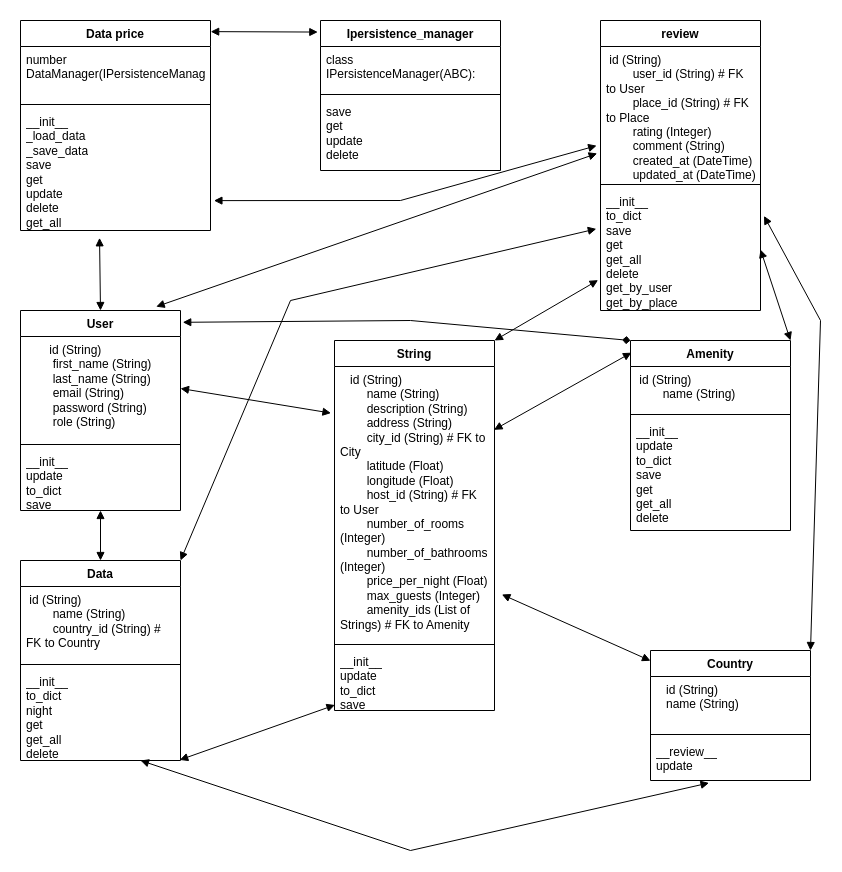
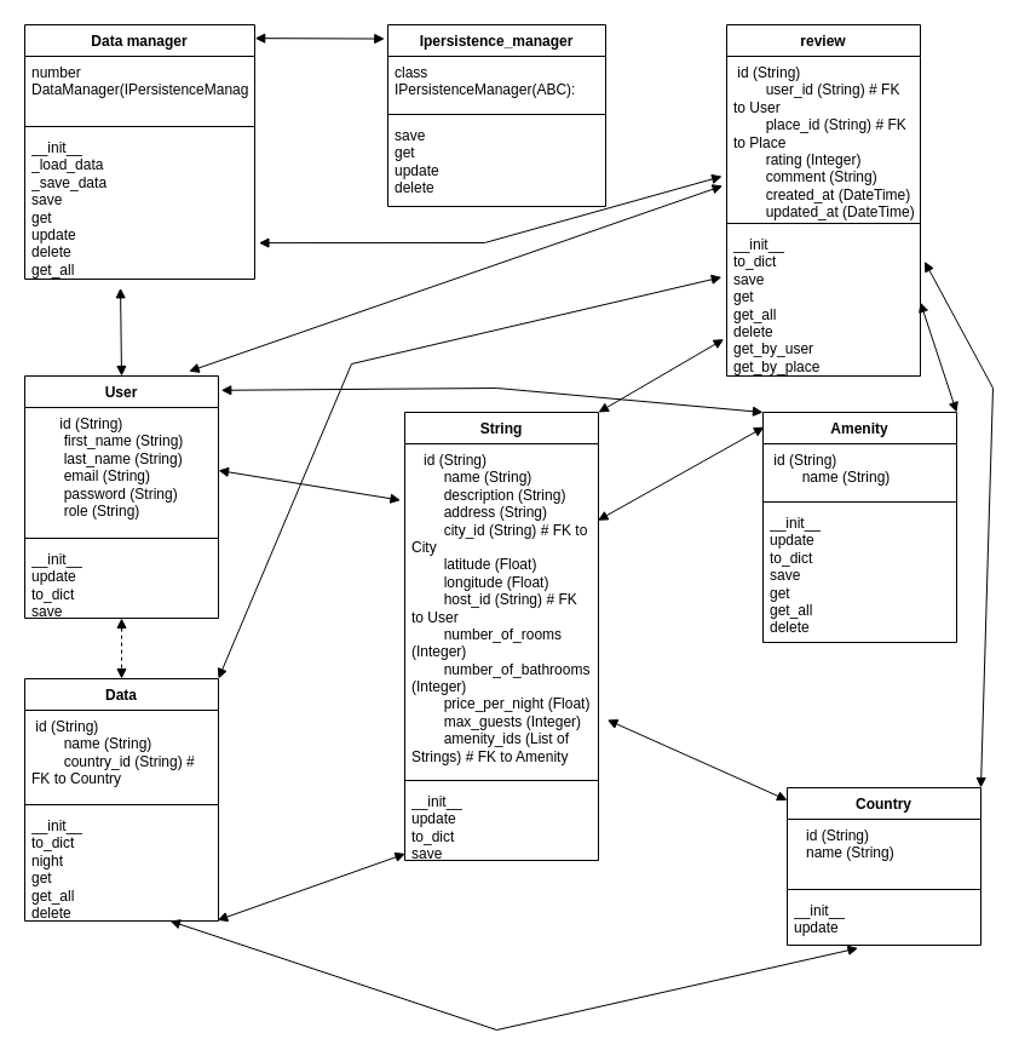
- <mxCell id="6" value="Data price" style="swimlane;fontStyle=1;align=center;verticalAlign=top;childLayout=stackLayout;horizontal=1;startSize=26;horizontalStack=0;resizeParent=1;resizeParentMax=0;resizeLast=0;collapsible=1;marginBottom=0;whiteSpace=wrap;html=1;" vertex="1" parent="1"><mxGeometry x="20" width="190" height="210" as="geometry" y="20" /></mxCell>
+ <mxCell id="6" value="Data manager" style="swimlane;fontStyle=1;align=center;verticalAlign=top;childLayout=stackLayout;horizontal=1;startSize=26;horizontalStack=0;resizeParent=1;resizeParentMax=0;resizeLast=0;collapsible=1;marginBottom=0;whiteSpace=wrap;html=1;" vertex="1" parent="1"><mxGeometry x="20" width="190" height="210" as="geometry" y="20" /></mxCell>
- <mxCell id="37" value="" style="endArrow=diamond;startArrow=block;endFill=1;startFill=1;html=1;rounded=0;exitX=1.014;exitY=0.059;exitDx=0;exitDy=0;exitPerimeter=0;entryX=0;entryY=0;entryDx=0;entryDy=0;" edge="1" parent="1" source="14" target="18"><mxGeometry width="160" relative="1" as="geometry"><mxPoint x="290" y="460" as="sourcePoint" /><mxPoint x="450" y="460" as="targetPoint" /><Array as="points"><mxPoint x="410" y="320" /></Array></mxGeometry></mxCell>
+ <mxCell id="37" value="" style="endArrow=block;startArrow=block;endFill=1;startFill=1;html=1;rounded=0;exitX=1.014;exitY=0.059;exitDx=0;exitDy=0;exitPerimeter=0;entryX=0;entryY=0;entryDx=0;entryDy=0;" edge="1" parent="1" source="14" target="18"><mxGeometry width="160" relative="1" as="geometry"><mxPoint x="290" y="460" as="sourcePoint" /><mxPoint x="450" y="460" as="targetPoint" /><Array as="points"><mxPoint x="410" y="320" /></Array></mxGeometry></mxCell>
- <mxCell id="36" value="" style="endArrow=block;startArrow=block;endFill=1;startFill=1;html=1;rounded=0;exitX=0.5;exitY=1;exitDx=0;exitDy=0;entryX=0.5;entryY=0;entryDx=0;entryDy=0;" edge="1" parent="1" source="14" target="22"><mxGeometry width="160" relative="1" as="geometry"><mxPoint x="290" y="460" as="sourcePoint" /><mxPoint x="450" y="460" as="targetPoint" /></mxGeometry></mxCell>
+ <mxCell id="36" value="" style="endArrow=block;startArrow=block;endFill=1;startFill=1;html=1;rounded=0;exitX=0.5;exitY=1;exitDx=0;exitDy=0;entryX=0.5;entryY=0;entryDx=0;entryDy=0;dashed=1;" edge="1" parent="1" source="14" target="22"><mxGeometry width="160" relative="1" as="geometry"><mxPoint x="290" y="460" as="sourcePoint" /><mxPoint x="450" y="460" as="targetPoint" /></mxGeometry></mxCell>
- <mxCell id="29" value="__review__&lt;div&gt;update&lt;/div&gt;" style="text;strokeColor=none;fillColor=none;align=left;verticalAlign=top;spacingLeft=4;spacingRight=4;overflow=hidden;rotatable=0;points=[[0,0.5],[1,0.5]];portConstraint=eastwest;whiteSpace=wrap;html=1;" vertex="1" parent="26"><mxGeometry y="88" width="160" height="42" as="geometry" /></mxCell>
+ <mxCell id="29" value="__init__&lt;div&gt;update&lt;/div&gt;" style="text;strokeColor=none;fillColor=none;align=left;verticalAlign=top;spacingLeft=4;spacingRight=4;overflow=hidden;rotatable=0;points=[[0,0.5],[1,0.5]];portConstraint=eastwest;whiteSpace=wrap;html=1;" vertex="1" parent="26"><mxGeometry y="88" width="160" height="42" as="geometry" /></mxCell>
